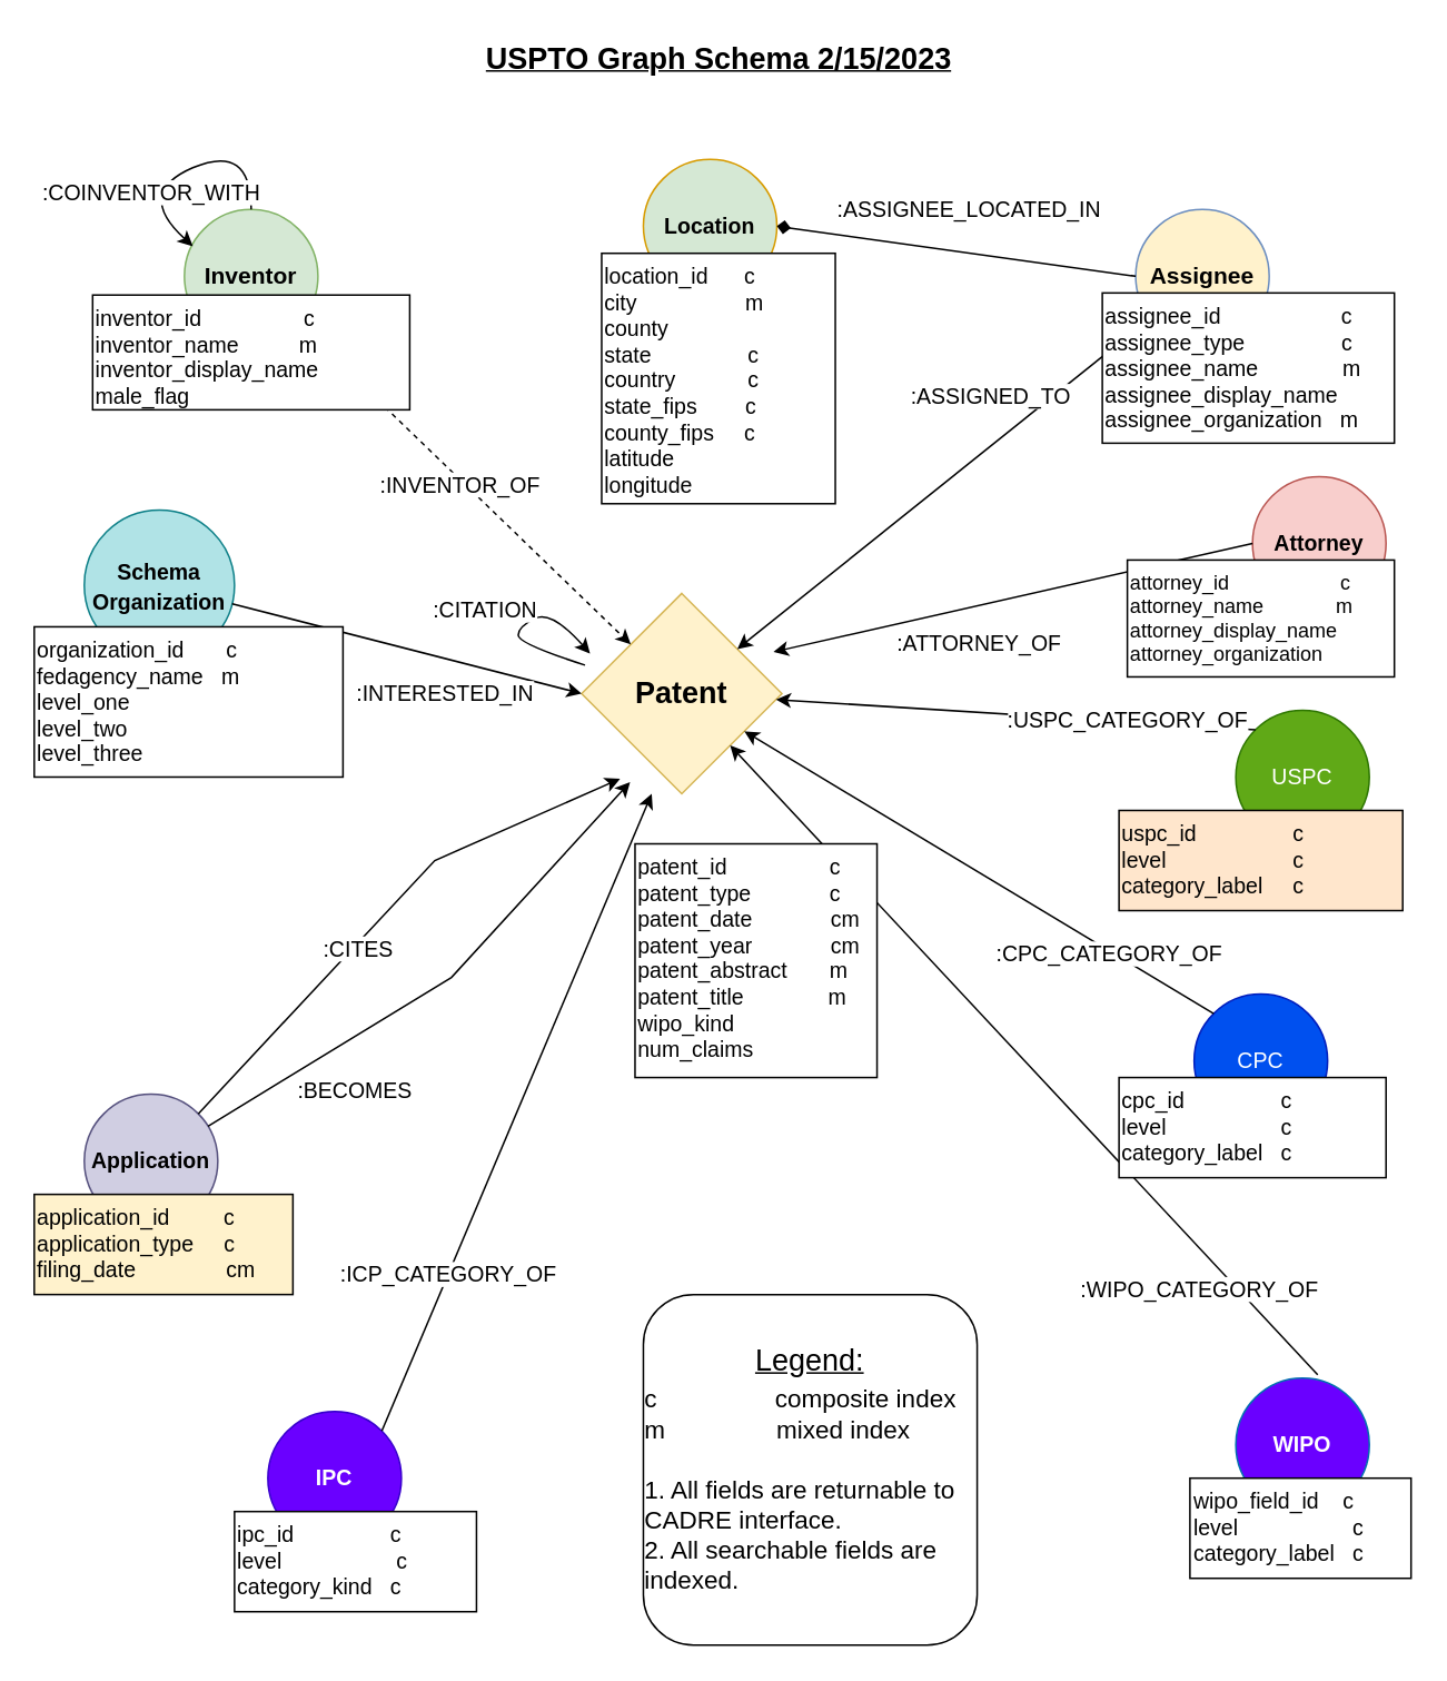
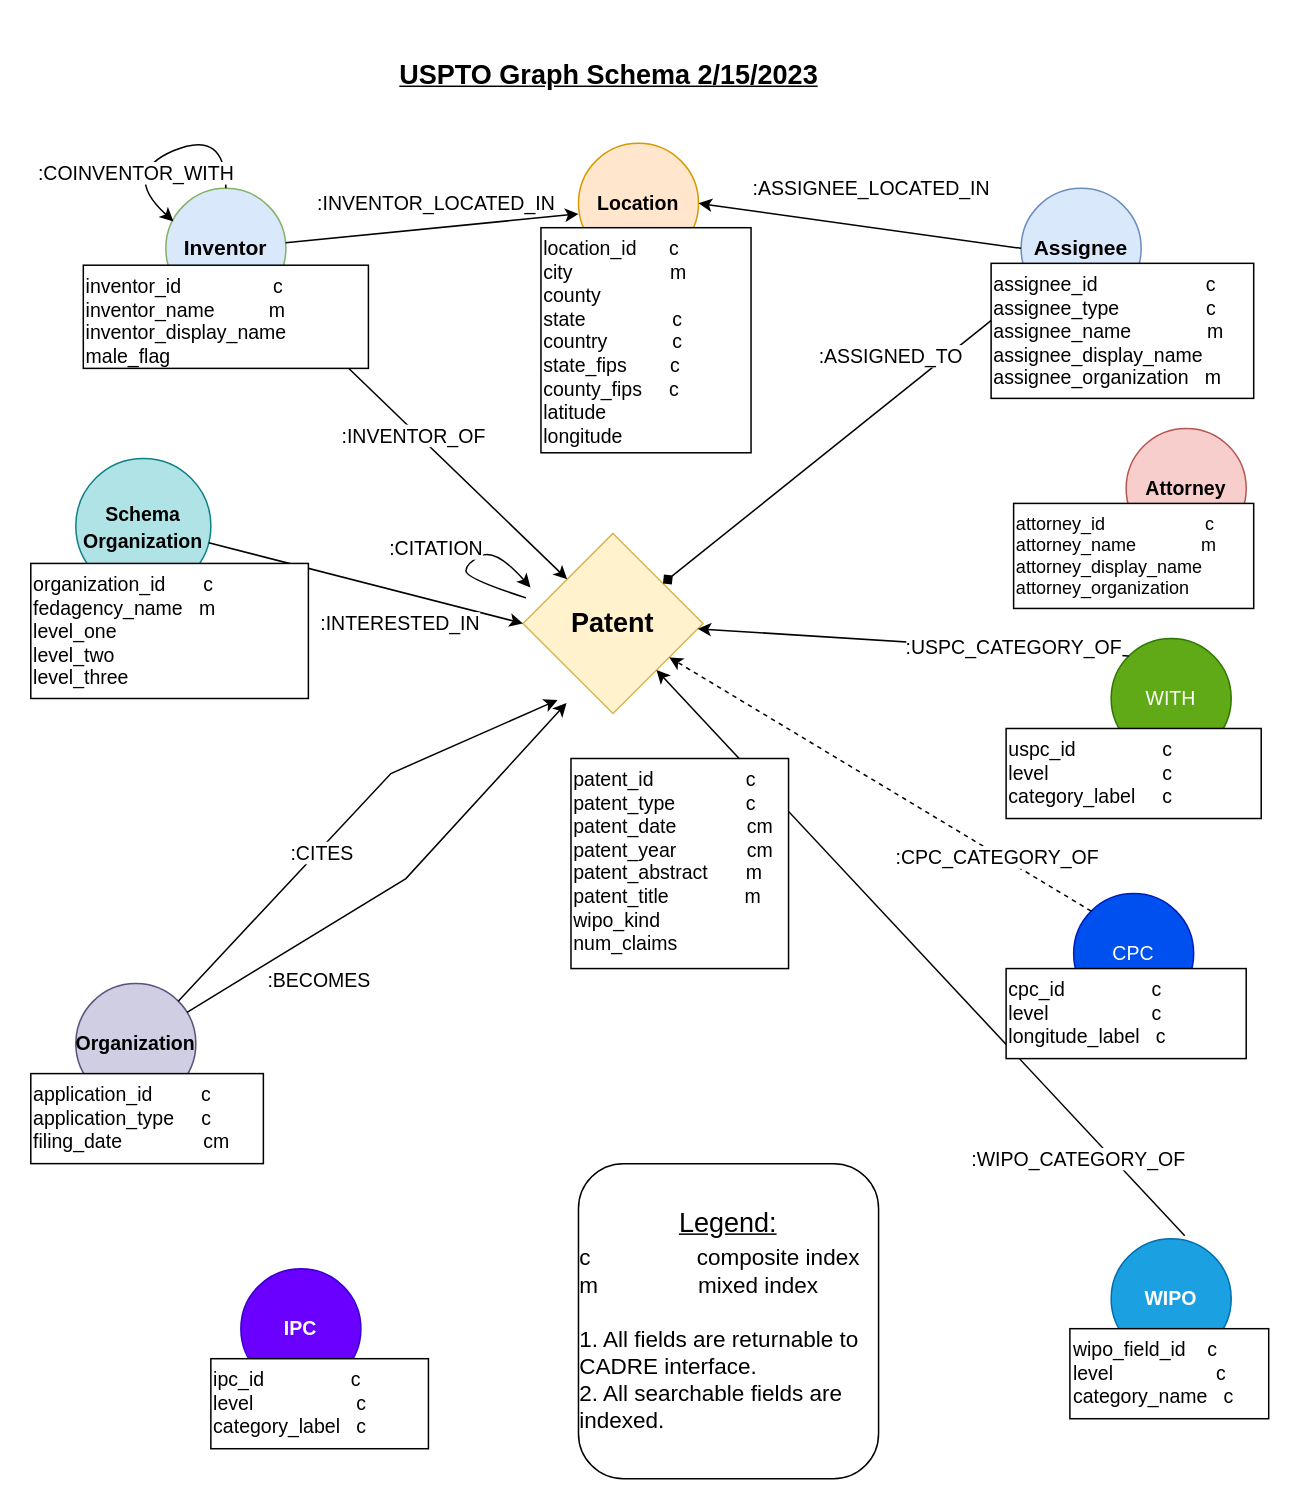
- <mxCell id="21" value="USPTO Graph Schema 2/15/2023" style="text;html=1;align=center;verticalAlign=middle;resizable=0;points=[];autosize=1;strokeColor=none;fillColor=none;fontSize=18;fontStyle=5" parent="1" vertex="1"><mxGeometry x="280" y="20" width="300" height="30" as="geometry" /></mxCell>
+ <mxCell id="21" value="USPTO Graph Schema 2/15/2023" style="text;html=1;align=center;verticalAlign=middle;resizable=0;points=[];autosize=1;strokeColor=none;fillColor=none;fontSize=18;fontStyle=5" parent="1" vertex="1"><mxGeometry x="255" y="35" width="300" height="30" as="geometry" /></mxCell>
- <mxCell id="10" value="&lt;b&gt;Location&lt;/b&gt;" style="ellipse;whiteSpace=wrap;html=1;aspect=fixed;fontSize=13;fillColor=#d5e8d4;strokeColor=#d79b00;" parent="1" vertex="1"><mxGeometry x="385" y="95" width="80" height="80" as="geometry" /></mxCell>
+ <mxCell id="10" value="&lt;b&gt;Location&lt;/b&gt;" style="ellipse;whiteSpace=wrap;html=1;aspect=fixed;fontSize=13;fillColor=#ffe6cc;strokeColor=#d79b00;" parent="1" vertex="1"><mxGeometry x="385" y="95" width="80" height="80" as="geometry" /></mxCell>
- <mxCell id="12" value=":ASSIGNEE_LOCATED_IN" style="endArrow=diamond;html=1;rounded=0;fontSize=13;exitX=0;exitY=0.5;exitDx=0;exitDy=0;entryX=1;entryY=0.5;entryDx=0;entryDy=0;" parent="1" source="8" target="10" edge="1"><mxGeometry x="-0.037" y="-26" width="50" height="50" relative="1" as="geometry"><mxPoint x="580" y="155" as="sourcePoint" /><mxPoint x="630" y="105" as="targetPoint" /><mxPoint as="offset" /></mxGeometry></mxCell>
+ <mxCell id="12" value=":ASSIGNEE_LOCATED_IN" style="endArrow=classic;html=1;rounded=0;fontSize=13;exitX=0;exitY=0.5;exitDx=0;exitDy=0;entryX=1;entryY=0.5;entryDx=0;entryDy=0;" parent="1" source="8" target="10" edge="1"><mxGeometry x="-0.037" y="-26" width="50" height="50" relative="1" as="geometry"><mxPoint x="580" y="155" as="sourcePoint" /><mxPoint x="630" y="105" as="targetPoint" /><mxPoint as="offset" /></mxGeometry></mxCell>
+ <mxCell id="11" value=":INVENTOR_LOCATED_IN" style="endArrow=classic;html=1;rounded=0;fontSize=13;entryX=0;entryY=0.588;entryDx=0;entryDy=0;entryPerimeter=0;" parent="1" source="2" target="10" edge="1"><mxGeometry x="0.043" y="16" width="50" height="50" relative="1" as="geometry"><mxPoint x="200" y="165" as="sourcePoint" /><mxPoint x="390" y="165" as="targetPoint" /><mxPoint as="offset" /></mxGeometry></mxCell>
- <mxCell id="2" value="&lt;b&gt;Inventor&lt;/b&gt;" style="ellipse;whiteSpace=wrap;html=1;aspect=fixed;fillColor=#d5e8d4;strokeColor=#82b366;fontSize=14;" parent="1" vertex="1"><mxGeometry x="110" y="125" width="80" height="80" as="geometry" /></mxCell>
+ <mxCell id="2" value="&lt;b&gt;Inventor&lt;/b&gt;" style="ellipse;whiteSpace=wrap;html=1;aspect=fixed;fillColor=#dae8fc;strokeColor=#82b366;fontSize=14;" parent="1" vertex="1"><mxGeometry x="110" y="125" width="80" height="80" as="geometry" /></mxCell>
- <mxCell id="8" value="&lt;b&gt;Assignee&lt;/b&gt;" style="ellipse;whiteSpace=wrap;html=1;aspect=fixed;fontSize=14;fillColor=#fff2cc;strokeColor=#6c8ebf;" parent="1" vertex="1"><mxGeometry x="680" y="125" width="80" height="80" as="geometry" /></mxCell>
+ <mxCell id="8" value="&lt;b&gt;Assignee&lt;/b&gt;" style="ellipse;whiteSpace=wrap;html=1;aspect=fixed;fontSize=14;fillColor=#dae8fc;strokeColor=#6c8ebf;" parent="1" vertex="1"><mxGeometry x="680" y="125" width="80" height="80" as="geometry" /></mxCell>
- <mxCell id="6" value="" style="endArrow=classic;html=1;rounded=0;fontSize=18;exitX=1;exitY=1;exitDx=0;exitDy=0;dashed=1;" parent="1" source="2" target="5" edge="1"><mxGeometry width="50" height="50" relative="1" as="geometry"><mxPoint x="230" y="215" as="sourcePoint" /><mxPoint x="280" y="165" as="targetPoint" /></mxGeometry></mxCell>
+ <mxCell id="6" value="" style="endArrow=classic;html=1;rounded=0;fontSize=18;exitX=1;exitY=1;exitDx=0;exitDy=0;" parent="1" source="2" target="5" edge="1"><mxGeometry width="50" height="50" relative="1" as="geometry"><mxPoint x="230" y="215" as="sourcePoint" /><mxPoint x="280" y="165" as="targetPoint" /></mxGeometry></mxCell>
- <mxCell id="17" value="" style="endArrow=classic;html=1;rounded=0;exitX=0;exitY=0.5;exitDx=0;exitDy=0;entryX=0.958;entryY=0.292;entryDx=0;entryDy=0;entryPerimeter=0;" parent="1" source="13" target="5" edge="1"><mxGeometry width="50" height="50" relative="1" as="geometry"><mxPoint x="590" y="445" as="sourcePoint" /><mxPoint x="640" y="395" as="targetPoint" /></mxGeometry></mxCell>
- <mxCell id="18" value=":ATTORNEY_OF" style="edgeLabel;html=1;align=center;verticalAlign=middle;resizable=0;points=[];fontSize=13;" parent="17" vertex="1" connectable="0"><mxGeometry x="-0.091" y="-1" relative="1" as="geometry"><mxPoint x="-34" y="31" as="offset" /></mxGeometry></mxCell>
- <mxCell id="9" value=":ASSIGNED_TO" style="endArrow=classic;html=1;rounded=0;fontSize=13;" parent="1" source="8" target="5" edge="1"><mxGeometry x="-0.345" y="-23" width="50" height="50" relative="1" as="geometry"><mxPoint x="570" y="265" as="sourcePoint" /><mxPoint x="620" y="215" as="targetPoint" /><mxPoint as="offset" /></mxGeometry></mxCell>
+ <mxCell id="9" value=":ASSIGNED_TO" style="endArrow=diamond;html=1;rounded=0;fontSize=13;" parent="1" source="8" target="5" edge="1"><mxGeometry x="-0.345" y="-23" width="50" height="50" relative="1" as="geometry"><mxPoint x="570" y="265" as="sourcePoint" /><mxPoint x="620" y="215" as="targetPoint" /><mxPoint as="offset" /></mxGeometry></mxCell>
- <mxCell id="43" value="USPC" style="ellipse;whiteSpace=wrap;html=1;aspect=fixed;fontSize=13;fillColor=#60a917;fontColor=#ffffff;strokeColor=#2D7600;" parent="1" vertex="1"><mxGeometry x="740" y="425" width="80" height="80" as="geometry" /></mxCell>
+ <mxCell id="43" value="WITH" style="ellipse;whiteSpace=wrap;html=1;aspect=fixed;fontSize=13;fillColor=#60a917;fontColor=#ffffff;strokeColor=#2D7600;" parent="1" vertex="1"><mxGeometry x="740" y="425" width="80" height="80" as="geometry" /></mxCell>
- <mxCell id="48" value="" style="endArrow=classic;html=1;rounded=0;fontSize=13;exitX=0;exitY=0;exitDx=0;exitDy=0;" parent="1" source="41" target="5" edge="1"><mxGeometry width="50" height="50" relative="1" as="geometry"><mxPoint x="749.996" y="629.756" as="sourcePoint" /><mxPoint x="485.28" y="475" as="targetPoint" /></mxGeometry></mxCell>
+ <mxCell id="48" value="" style="endArrow=classic;html=1;rounded=0;fontSize=13;exitX=0;exitY=0;exitDx=0;exitDy=0;dashed=1;" parent="1" source="41" target="5" edge="1"><mxGeometry width="50" height="50" relative="1" as="geometry"><mxPoint x="749.996" y="629.756" as="sourcePoint" /><mxPoint x="485.28" y="475" as="targetPoint" /></mxGeometry></mxCell>
- <mxCell id="46" value="uspc_id &amp;nbsp; &amp;nbsp; &amp;nbsp; &amp;nbsp; &amp;nbsp; &amp;nbsp; &amp;nbsp; &amp;nbsp;c&lt;br&gt;level &amp;nbsp; &amp;nbsp; &amp;nbsp; &amp;nbsp; &amp;nbsp; &amp;nbsp; &amp;nbsp; &amp;nbsp; &amp;nbsp; &amp;nbsp; c&lt;br&gt;category_label &amp;nbsp; &amp;nbsp; c" style="rounded=0;whiteSpace=wrap;html=1;fontSize=13;align=left;verticalAlign=top;fillColor=#ffe6cc;" parent="1" vertex="1"><mxGeometry x="670" y="485" width="170" height="60" as="geometry" /></mxCell>
+ <mxCell id="46" value="uspc_id &amp;nbsp; &amp;nbsp; &amp;nbsp; &amp;nbsp; &amp;nbsp; &amp;nbsp; &amp;nbsp; &amp;nbsp;c&lt;br&gt;level &amp;nbsp; &amp;nbsp; &amp;nbsp; &amp;nbsp; &amp;nbsp; &amp;nbsp; &amp;nbsp; &amp;nbsp; &amp;nbsp; &amp;nbsp; c&lt;br&gt;category_label &amp;nbsp; &amp;nbsp; c" style="rounded=0;whiteSpace=wrap;html=1;fontSize=13;align=left;verticalAlign=top;" parent="1" vertex="1"><mxGeometry x="670" y="485" width="170" height="60" as="geometry" /></mxCell>
- <mxCell id="34" value="" style="endArrow=classic;html=1;rounded=0;fontSize=13;exitX=1;exitY=0;exitDx=0;exitDy=0;entryX=0.35;entryY=1;entryDx=0;entryDy=0;entryPerimeter=0;" parent="1" source="31" target="5" edge="1"><mxGeometry width="50" height="50" relative="1" as="geometry"><mxPoint x="170" y="895" as="sourcePoint" /><mxPoint x="220" y="845" as="targetPoint" /></mxGeometry></mxCell>
- <mxCell id="35" value=":ICP_CATEGORY_OF" style="edgeLabel;html=1;align=center;verticalAlign=middle;resizable=0;points=[];fontSize=13;" parent="34" vertex="1" connectable="0"><mxGeometry x="-0.507" y="1" relative="1" as="geometry"><mxPoint as="offset" /></mxGeometry></mxCell>
- <mxCell id="42" value="cpc_id &amp;nbsp; &amp;nbsp; &amp;nbsp; &amp;nbsp; &amp;nbsp; &amp;nbsp; &amp;nbsp; &amp;nbsp;c&lt;br&gt;level &amp;nbsp; &amp;nbsp; &amp;nbsp; &amp;nbsp; &amp;nbsp; &amp;nbsp; &amp;nbsp; &amp;nbsp; &amp;nbsp; c&lt;br&gt;category_label &amp;nbsp; c" style="rounded=0;whiteSpace=wrap;html=1;fontSize=13;align=left;verticalAlign=top;" parent="1" vertex="1"><mxGeometry x="670" y="645" width="160" height="60" as="geometry" /></mxCell>
+ <mxCell id="42" value="cpc_id &amp;nbsp; &amp;nbsp; &amp;nbsp; &amp;nbsp; &amp;nbsp; &amp;nbsp; &amp;nbsp; &amp;nbsp;c&lt;br&gt;level &amp;nbsp; &amp;nbsp; &amp;nbsp; &amp;nbsp; &amp;nbsp; &amp;nbsp; &amp;nbsp; &amp;nbsp; &amp;nbsp; c&lt;br&gt;longitude_label &amp;nbsp; c" style="rounded=0;whiteSpace=wrap;html=1;fontSize=13;align=left;verticalAlign=top;" parent="1" vertex="1"><mxGeometry x="670" y="645" width="160" height="60" as="geometry" /></mxCell>
- <mxCell id="27" value="Application" style="ellipse;whiteSpace=wrap;html=1;aspect=fixed;fontSize=13;align=center;fontStyle=1;fillColor=#d0cee2;strokeColor=#56517e;" parent="1" vertex="1"><mxGeometry x="50" y="655" width="80" height="80" as="geometry" /></mxCell>
+ <mxCell id="27" value="Organization" style="ellipse;whiteSpace=wrap;html=1;aspect=fixed;fontSize=13;align=center;fontStyle=1;fillColor=#d0cee2;strokeColor=#56517e;" parent="1" vertex="1"><mxGeometry x="50" y="655" width="80" height="80" as="geometry" /></mxCell>
- <mxCell id="30" value="application_id &amp;nbsp; &amp;nbsp; &amp;nbsp; &amp;nbsp; c &amp;nbsp;&lt;br&gt;application_type &amp;nbsp; &amp;nbsp; c&lt;br&gt;filing_date &amp;nbsp; &amp;nbsp; &amp;nbsp; &amp;nbsp; &amp;nbsp; &amp;nbsp; &amp;nbsp; cm &amp;nbsp; &amp;nbsp;" style="rounded=0;whiteSpace=wrap;html=1;fontSize=13;align=left;verticalAlign=top;fillColor=#fff2cc;" parent="1" vertex="1"><mxGeometry x="20" y="715" width="155" height="60" as="geometry" /></mxCell>
+ <mxCell id="30" value="application_id &amp;nbsp; &amp;nbsp; &amp;nbsp; &amp;nbsp; c &amp;nbsp;&lt;br&gt;application_type &amp;nbsp; &amp;nbsp; c&lt;br&gt;filing_date &amp;nbsp; &amp;nbsp; &amp;nbsp; &amp;nbsp; &amp;nbsp; &amp;nbsp; &amp;nbsp; cm &amp;nbsp; &amp;nbsp;" style="rounded=0;whiteSpace=wrap;html=1;fontSize=13;align=left;verticalAlign=top;" parent="1" vertex="1"><mxGeometry x="20" y="715" width="155" height="60" as="geometry" /></mxCell>
- <mxCell id="37" value="WIPO" style="ellipse;whiteSpace=wrap;html=1;aspect=fixed;fontSize=13;fontStyle=1;fillColor=#6a00ff;fontColor=#ffffff;strokeColor=#006EAF;" parent="1" vertex="1"><mxGeometry x="740" y="825" width="80" height="80" as="geometry" /></mxCell>
+ <mxCell id="37" value="WIPO" style="ellipse;whiteSpace=wrap;html=1;aspect=fixed;fontSize=13;fontStyle=1;fillColor=#1ba1e2;fontColor=#ffffff;strokeColor=#006EAF;" parent="1" vertex="1"><mxGeometry x="740" y="825" width="80" height="80" as="geometry" /></mxCell>
- <mxCell id="40" value="wipo_field_id &amp;nbsp; &amp;nbsp;c&lt;br&gt;level &amp;nbsp; &amp;nbsp; &amp;nbsp; &amp;nbsp; &amp;nbsp; &amp;nbsp; &amp;nbsp; &amp;nbsp; &amp;nbsp; c&lt;br&gt;category_label &amp;nbsp; c" style="rounded=0;whiteSpace=wrap;html=1;fontSize=13;align=left;verticalAlign=top;" parent="1" vertex="1"><mxGeometry x="712.5" y="885" width="132.5" height="60" as="geometry" /></mxCell>
+ <mxCell id="40" value="wipo_field_id &amp;nbsp; &amp;nbsp;c&lt;br&gt;level &amp;nbsp; &amp;nbsp; &amp;nbsp; &amp;nbsp; &amp;nbsp; &amp;nbsp; &amp;nbsp; &amp;nbsp; &amp;nbsp; c&lt;br&gt;category_name &amp;nbsp; c" style="rounded=0;whiteSpace=wrap;html=1;fontSize=13;align=left;verticalAlign=top;" parent="1" vertex="1"><mxGeometry x="712.5" y="885" width="132.5" height="60" as="geometry" /></mxCell>
- <mxCell id="36" value="ipc_id &amp;nbsp; &amp;nbsp; &amp;nbsp; &amp;nbsp; &amp;nbsp; &amp;nbsp; &amp;nbsp; &amp;nbsp;c&lt;br&gt;level &amp;nbsp; &amp;nbsp; &amp;nbsp; &amp;nbsp; &amp;nbsp; &amp;nbsp; &amp;nbsp; &amp;nbsp; &amp;nbsp; c&lt;br&gt;&lt;div style=&quot;&quot;&gt;&lt;span style=&quot;background-color: initial;&quot;&gt;category_kind &amp;nbsp; c&lt;/span&gt;&lt;/div&gt;" style="rounded=0;whiteSpace=wrap;html=1;fontSize=13;align=left;verticalAlign=top;" parent="1" vertex="1"><mxGeometry x="140" y="905" width="145" height="60" as="geometry" /></mxCell>
+ <mxCell id="36" value="ipc_id &amp;nbsp; &amp;nbsp; &amp;nbsp; &amp;nbsp; &amp;nbsp; &amp;nbsp; &amp;nbsp; &amp;nbsp;c&lt;br&gt;level &amp;nbsp; &amp;nbsp; &amp;nbsp; &amp;nbsp; &amp;nbsp; &amp;nbsp; &amp;nbsp; &amp;nbsp; &amp;nbsp; c&lt;br&gt;&lt;div style=&quot;&quot;&gt;&lt;span style=&quot;background-color: initial;&quot;&gt;category_label &amp;nbsp; c&lt;/span&gt;&lt;/div&gt;" style="rounded=0;whiteSpace=wrap;html=1;fontSize=13;align=left;verticalAlign=top;" parent="1" vertex="1"><mxGeometry x="140" y="905" width="145" height="60" as="geometry" /></mxCell>
